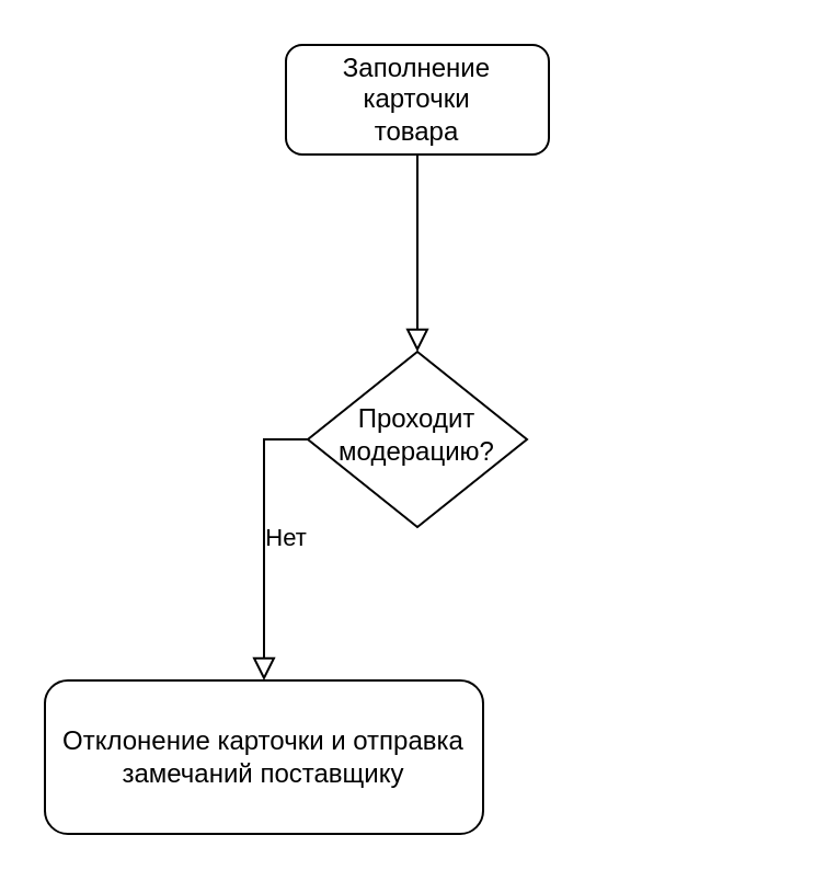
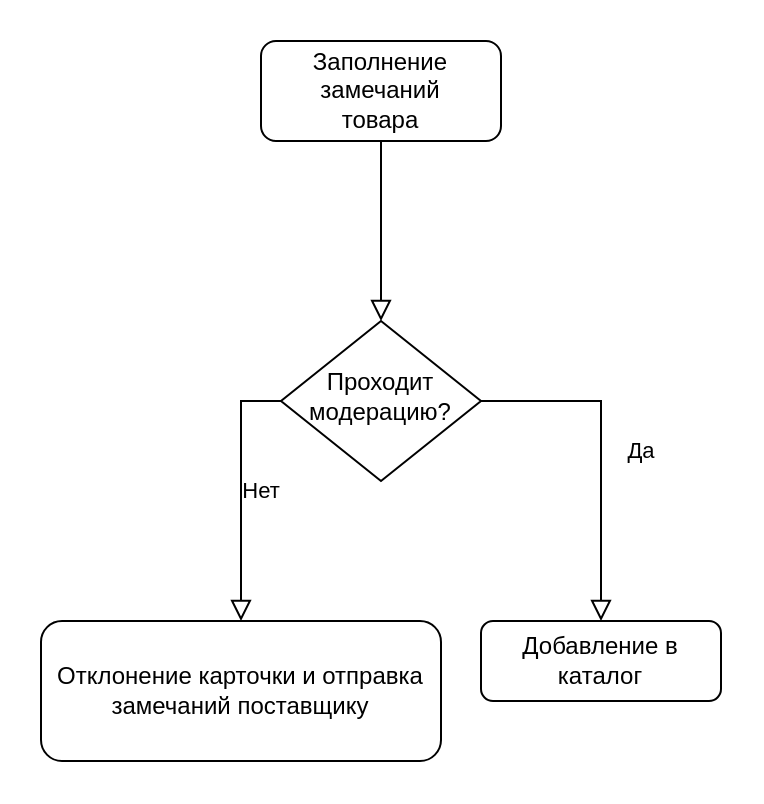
- <mxCell id="3" value="&lt;div&gt;Заполнение&lt;/div&gt;&lt;div&gt;карточки&lt;br&gt;товара&lt;/div&gt;" style="rounded=1;whiteSpace=wrap;html=1;fontSize=12;glass=0;strokeWidth=1;shadow=0;" parent="1" vertex="1"><mxGeometry x="130" y="20" width="120" height="50" as="geometry" /></mxCell>
+ <mxCell id="3" value="&lt;div&gt;Заполнение&lt;/div&gt;&lt;div&gt;замечаний&lt;br&gt;товара&lt;/div&gt;" style="rounded=1;whiteSpace=wrap;html=1;fontSize=12;glass=0;strokeWidth=1;shadow=0;" parent="1" vertex="1"><mxGeometry x="130" y="20" width="120" height="50" as="geometry" /></mxCell>
+ <mxCell id="4" value="Да" style="rounded=0;html=1;jettySize=auto;orthogonalLoop=1;fontSize=11;endArrow=block;endFill=0;endSize=8;strokeWidth=1;shadow=0;labelBackgroundColor=none;edgeStyle=orthogonalEdgeStyle;entryX=0.5;entryY=0;entryDx=0;entryDy=0;" parent="1" source="6" target="8" edge="1"><mxGeometry y="20" relative="1" as="geometry"><mxPoint as="offset" /><mxPoint x="590" y="280" as="targetPoint" /><Array as="points"><mxPoint x="300" y="200" /><mxPoint x="300" y="300" /></Array></mxGeometry></mxCell>
+ <mxCell id="8" value="Добавление в каталог" style="rounded=1;whiteSpace=wrap;html=1;fontSize=12;glass=0;strokeWidth=1;shadow=0;" parent="1" vertex="1"><mxGeometry x="240" y="310" width="120" height="40" as="geometry" /></mxCell>
